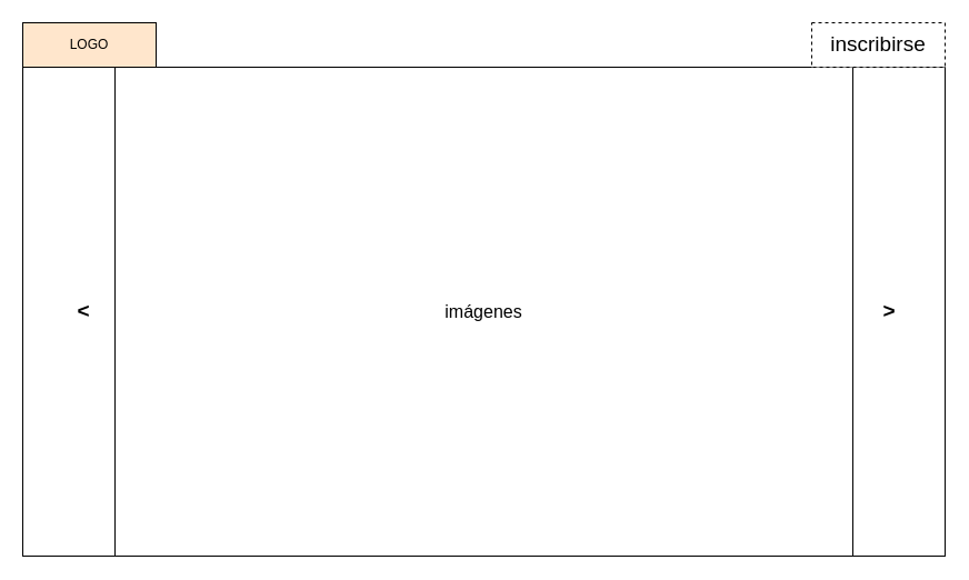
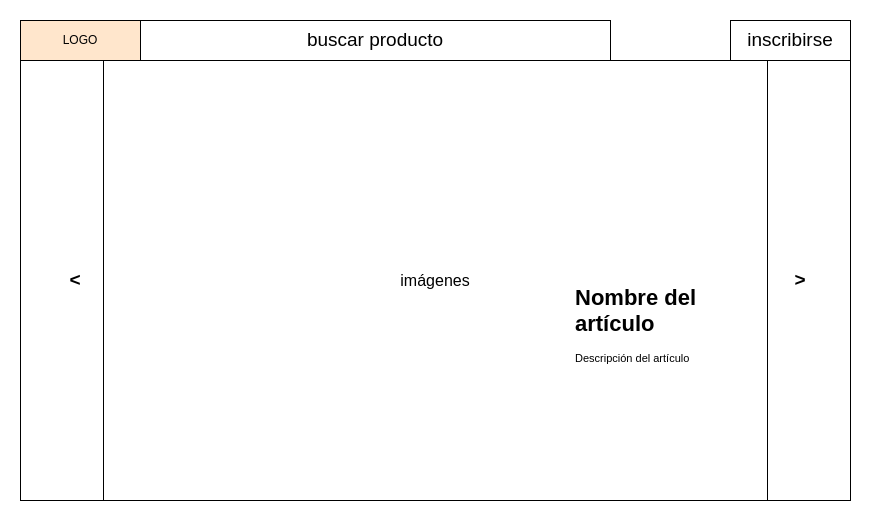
+ <mxCell id="8" value="buscar producto" style="rounded=0;whiteSpace=wrap;html=1;fontSize=19;strokeColor=#000000;fillColor=#FFFFFF;gradientColor=#ffffff;gradientDirection=south;" vertex="1" parent="1"><mxGeometry x="140" width="470" height="40" as="geometry" y="20" /></mxCell>
- <mxCell id="7" value="inscribirse" style="rounded=0;whiteSpace=wrap;html=1;fontSize=19;strokeColor=#000000;fillColor=#FFFFFF;gradientColor=#ffffff;gradientDirection=south;dashed=1;" vertex="1" parent="1"><mxGeometry x="730" width="120" height="40" as="geometry" y="20" /></mxCell>
+ <mxCell id="7" value="inscribirse" style="rounded=0;whiteSpace=wrap;html=1;fontSize=19;strokeColor=#000000;fillColor=#FFFFFF;gradientColor=#ffffff;gradientDirection=south;" vertex="1" parent="1"><mxGeometry x="730" width="120" height="40" as="geometry" y="20" /></mxCell>
+ <mxCell id="5" value="&lt;h1&gt;Nombre del artículo&lt;/h1&gt;&lt;p&gt;Descripción del artículo&lt;/p&gt;" style="text;html=1;strokeColor=none;fillColor=none;spacing=5;spacingTop=-20;whiteSpace=wrap;overflow=hidden;rounded=0;fontSize=11;" vertex="1" parent="1"><mxGeometry x="570" y="280" width="190" height="210" as="geometry" /></mxCell>
